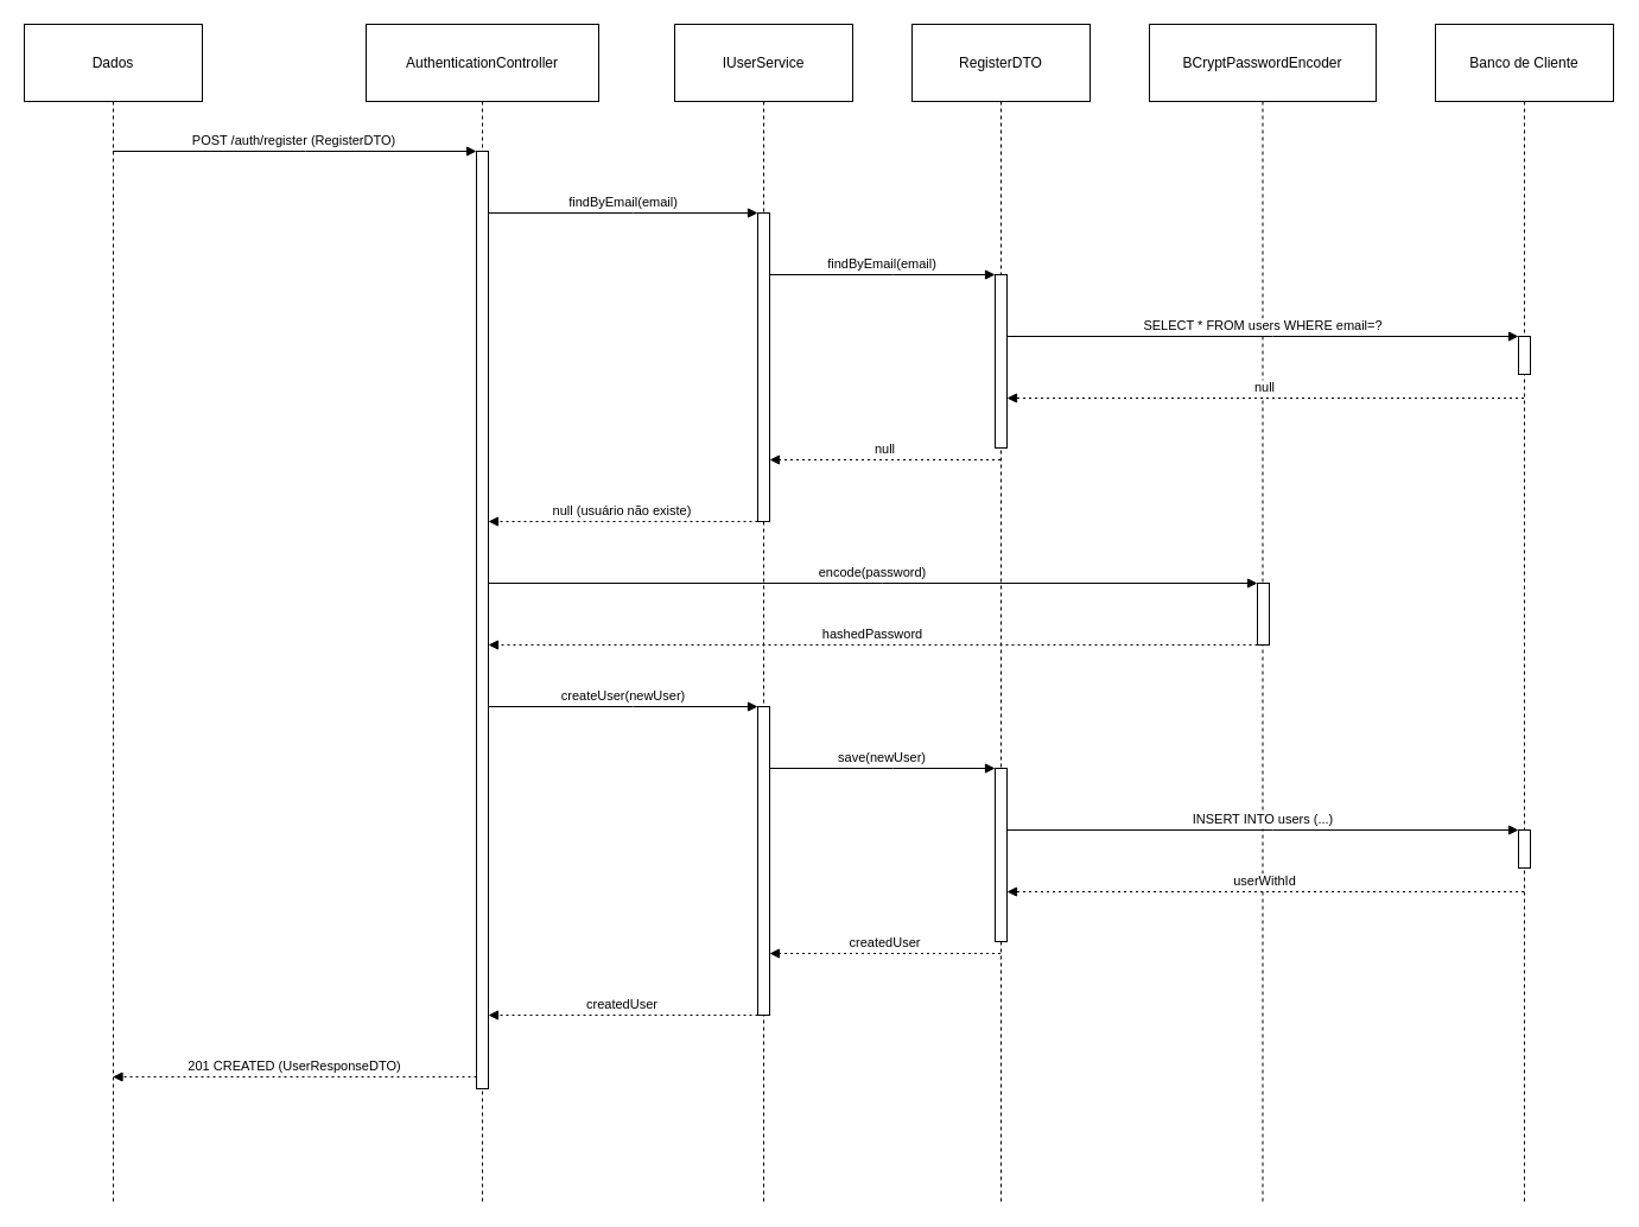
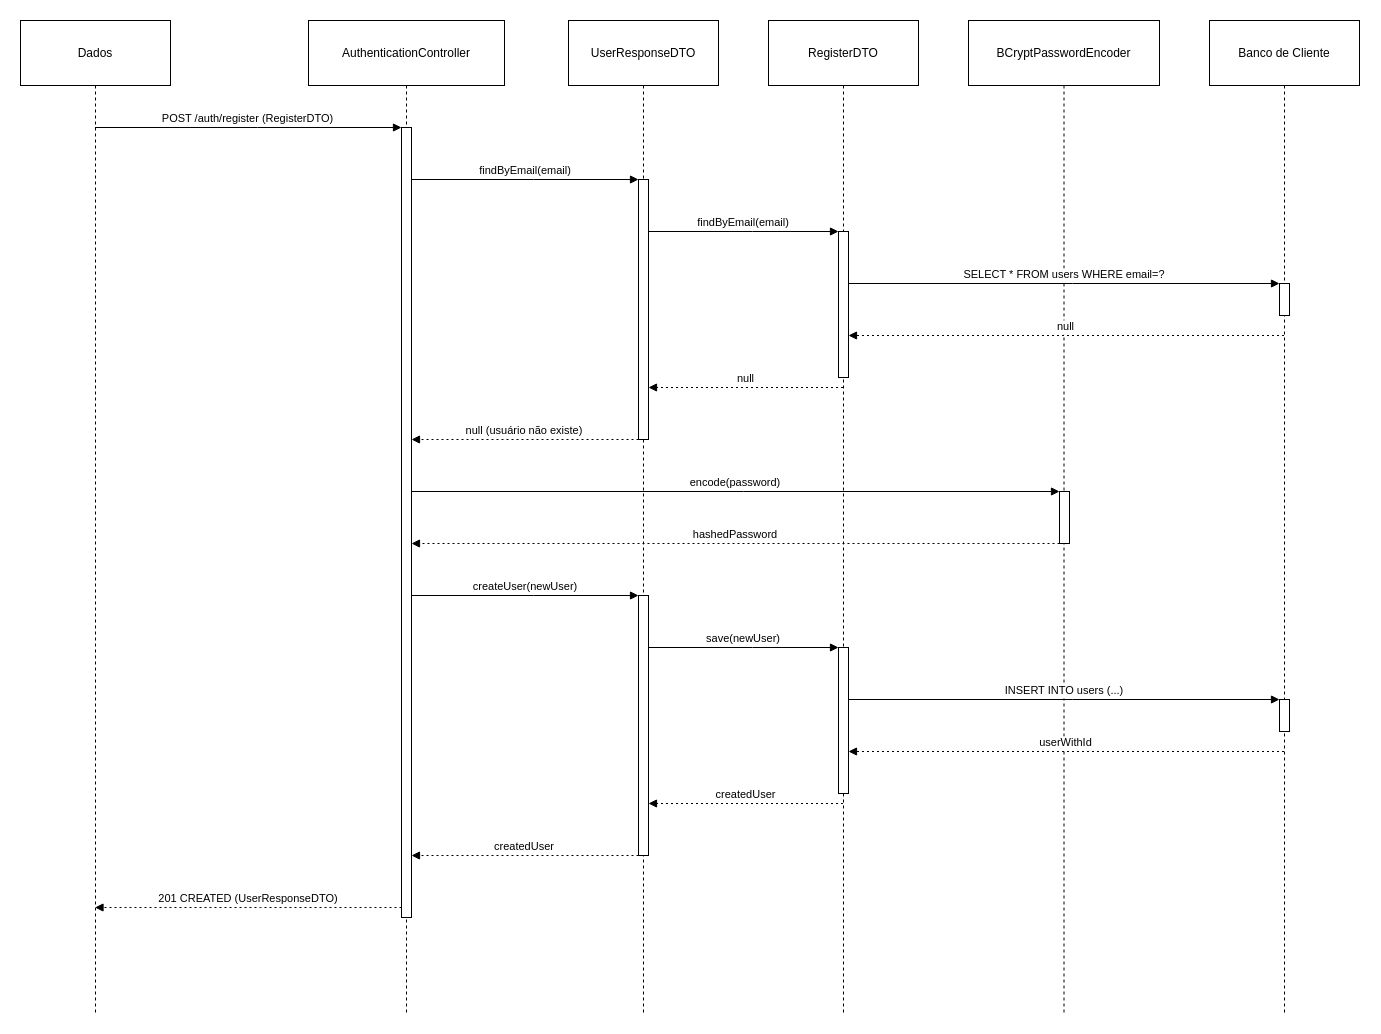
- <mxCell id="5" value="IUserService" style="shape=umlLifeline;perimeter=lifelinePerimeter;whiteSpace=wrap;container=1;dropTarget=0;collapsible=0;recursiveResize=0;outlineConnect=0;portConstraint=eastwest;newEdgeStyle={&quot;edgeStyle&quot;:&quot;elbowEdgeStyle&quot;,&quot;elbow&quot;:&quot;vertical&quot;,&quot;curved&quot;:0,&quot;rounded&quot;:0};size=65;" vertex="1" parent="1"><mxGeometry x="568" y="20" width="150" height="992" as="geometry" /></mxCell>
+ <mxCell id="5" value="UserResponseDTO" style="shape=umlLifeline;perimeter=lifelinePerimeter;whiteSpace=wrap;container=1;dropTarget=0;collapsible=0;recursiveResize=0;outlineConnect=0;portConstraint=eastwest;newEdgeStyle={&quot;edgeStyle&quot;:&quot;elbowEdgeStyle&quot;,&quot;elbow&quot;:&quot;vertical&quot;,&quot;curved&quot;:0,&quot;rounded&quot;:0};size=65;" vertex="1" parent="1"><mxGeometry x="568" y="20" width="150" height="992" as="geometry" /></mxCell>
